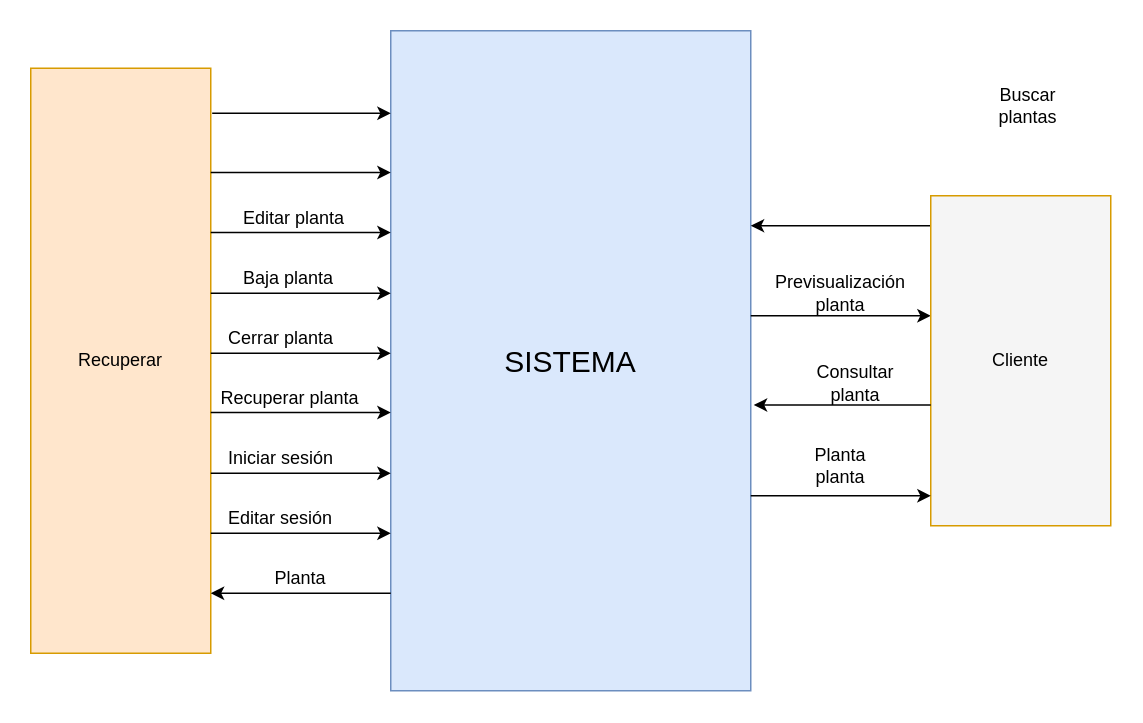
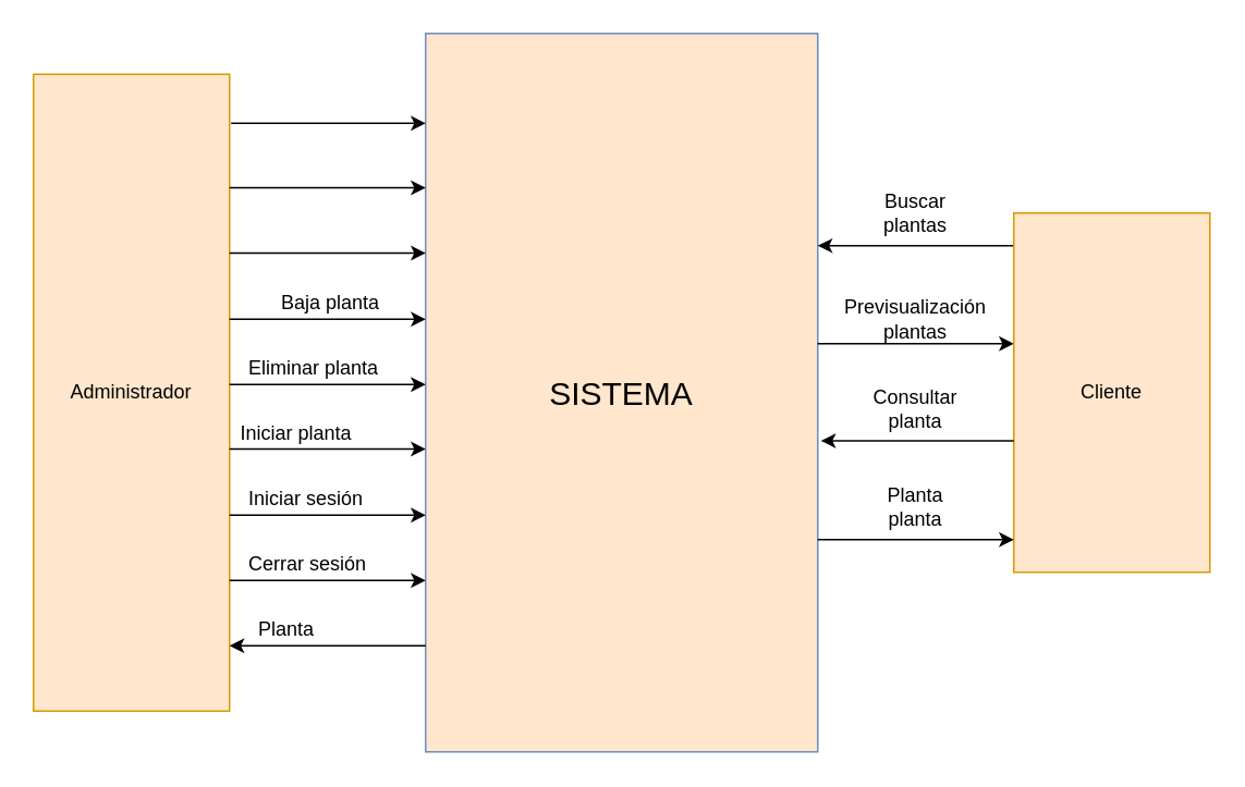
- <mxCell id="7" value="Buscar plantas" style="text;html=1;strokeColor=none;fillColor=none;align=center;verticalAlign=middle;whiteSpace=wrap;rounded=0;" parent="1" vertex="1"><mxGeometry x="665" y="60" width="40" height="20" as="geometry" /></mxCell>
+ <mxCell id="7" value="Buscar plantas" style="text;html=1;strokeColor=none;fillColor=none;align=center;verticalAlign=middle;whiteSpace=wrap;rounded=0;" parent="1" vertex="1"><mxGeometry x="540" y="120" width="40" height="20" as="geometry" /></mxCell>
- <mxCell id="17" value="Editar planta" style="text;html=1;resizable=0;points=[];autosize=1;align=left;verticalAlign=top;spacingTop=-4;direction=west;" parent="1" vertex="1"><mxGeometry x="160" y="135" width="80" height="20" as="geometry" /></mxCell>
- <mxCell id="16" value="Baja planta" style="text;html=1;resizable=0;points=[];autosize=1;align=left;verticalAlign=top;spacingTop=-4;direction=west;" parent="1" vertex="1"><mxGeometry x="160" y="175" width="80" height="20" as="geometry" /></mxCell>
+ <mxCell id="16" value="Baja planta" style="text;html=1;resizable=0;points=[];autosize=1;align=left;verticalAlign=top;spacingTop=-4;direction=west;" parent="1" vertex="1"><mxGeometry x="170" y="175" width="80" height="20" as="geometry" /></mxCell>
- <mxCell id="8" value="&lt;div&gt;Previsualización&lt;/div&gt;&lt;div&gt;planta&lt;/div&gt;" style="text;html=1;strokeColor=none;fillColor=none;align=center;verticalAlign=middle;whiteSpace=wrap;rounded=0;" parent="1" vertex="1"><mxGeometry x="540" y="185" width="40" height="20" as="geometry" /></mxCell>
+ <mxCell id="8" value="&lt;div&gt;Previsualización&lt;/div&gt;&lt;div&gt;plantas&lt;/div&gt;" style="text;html=1;strokeColor=none;fillColor=none;align=center;verticalAlign=middle;whiteSpace=wrap;rounded=0;" parent="1" vertex="1"><mxGeometry x="540" y="185" width="40" height="20" as="geometry" /></mxCell>
- <mxCell id="21" value="Cerrar planta" style="text;html=1;resizable=0;points=[];autosize=1;align=left;verticalAlign=top;spacingTop=-4;direction=west;" parent="1" vertex="1"><mxGeometry x="150" y="215" width="90" height="20" as="geometry" /></mxCell>
+ <mxCell id="21" value="Eliminar planta" style="text;html=1;resizable=0;points=[];autosize=1;align=left;verticalAlign=top;spacingTop=-4;direction=west;" parent="1" vertex="1"><mxGeometry x="150" y="215" width="90" height="20" as="geometry" /></mxCell>
- <mxCell id="5" value="Recuperar" style="rounded=0;whiteSpace=wrap;html=1;fillColor=#ffe6cc;strokeColor=#d79b00;" parent="1" vertex="1"><mxGeometry x="20" y="45" width="120" height="390" as="geometry" /></mxCell>
+ <mxCell id="5" value="Administrador" style="rounded=0;whiteSpace=wrap;html=1;fillColor=#ffe6cc;strokeColor=#d79b00;" parent="1" vertex="1"><mxGeometry x="20" y="45" width="120" height="390" as="geometry" /></mxCell>
- <mxCell id="2" value="&lt;font style=&quot;font-size: 20px&quot;&gt;SISTEMA&lt;/font&gt;" style="rounded=0;whiteSpace=wrap;html=1;fillColor=#dae8fc;strokeColor=#6c8ebf;" parent="1" vertex="1"><mxGeometry x="260" y="20" width="240" height="440" as="geometry" /></mxCell>
+ <mxCell id="2" value="&lt;font style=&quot;font-size: 20px&quot;&gt;SISTEMA&lt;/font&gt;" style="rounded=0;whiteSpace=wrap;html=1;fillColor=#ffe6cc;strokeColor=#6c8ebf;" parent="1" vertex="1"><mxGeometry x="260" y="20" width="240" height="440" as="geometry" /></mxCell>
- <mxCell id="6" value="Cliente" style="rounded=0;whiteSpace=wrap;html=1;fillColor=#f5f5f5;strokeColor=#d79b00;" parent="1" vertex="1"><mxGeometry x="620" y="130" width="120" height="220" as="geometry" /></mxCell>
+ <mxCell id="6" value="Cliente" style="rounded=0;whiteSpace=wrap;html=1;fillColor=#ffe6cc;strokeColor=#d79b00;" parent="1" vertex="1"><mxGeometry x="620" y="130" width="120" height="220" as="geometry" /></mxCell>
- <mxCell id="10" value="Consultar planta" style="text;html=1;strokeColor=none;fillColor=none;align=center;verticalAlign=middle;whiteSpace=wrap;rounded=0;" parent="1" vertex="1"><mxGeometry x="550" y="245" width="40" height="20" as="geometry" /></mxCell>
+ <mxCell id="10" value="Consultar planta" style="text;html=1;strokeColor=none;fillColor=none;align=center;verticalAlign=middle;whiteSpace=wrap;rounded=0;" parent="1" vertex="1"><mxGeometry x="540" y="240" width="40" height="20" as="geometry" /></mxCell>
- <mxCell id="18" value="&lt;div&gt;Recuperar planta&lt;/div&gt;&lt;div&gt;&lt;br&gt;&lt;/div&gt;" style="text;html=1;resizable=0;points=[];autosize=1;align=left;verticalAlign=top;spacingTop=-4;direction=west;" parent="1" vertex="1"><mxGeometry x="145" y="255" width="110" height="30" as="geometry" /></mxCell>
+ <mxCell id="18" value="&lt;div&gt;Iniciar planta&lt;/div&gt;&lt;div&gt;&lt;br&gt;&lt;/div&gt;" style="text;html=1;resizable=0;points=[];autosize=1;align=left;verticalAlign=top;spacingTop=-4;direction=west;" parent="1" vertex="1"><mxGeometry x="145" y="255" width="110" height="30" as="geometry" /></mxCell>
- <mxCell id="20" value="&lt;div&gt;Editar sesión&lt;/div&gt;&lt;div&gt;&lt;br&gt;&lt;/div&gt;" style="text;html=1;resizable=0;points=[];autosize=1;align=left;verticalAlign=top;spacingTop=-4;direction=west;" parent="1" vertex="1"><mxGeometry x="150" y="335" width="100" height="30" as="geometry" /></mxCell>
+ <mxCell id="20" value="&lt;div&gt;Cerrar sesión&lt;/div&gt;&lt;div&gt;&lt;br&gt;&lt;/div&gt;" style="text;html=1;resizable=0;points=[];autosize=1;align=left;verticalAlign=top;spacingTop=-4;direction=west;" parent="1" vertex="1"><mxGeometry x="150" y="335" width="100" height="30" as="geometry" /></mxCell>
- <mxCell id="27" value="&lt;div&gt;Planta&lt;/div&gt;" style="text;html=1;strokeColor=none;fillColor=none;align=center;verticalAlign=middle;whiteSpace=wrap;rounded=0;" parent="1" vertex="1"><mxGeometry x="180" y="375" width="40" height="20" as="geometry" /></mxCell>
+ <mxCell id="27" value="&lt;div&gt;Planta&lt;/div&gt;" style="text;html=1;strokeColor=none;fillColor=none;align=center;verticalAlign=middle;whiteSpace=wrap;rounded=0;" parent="1" vertex="1"><mxGeometry x="155" y="375" width="40" height="20" as="geometry" /></mxCell>
